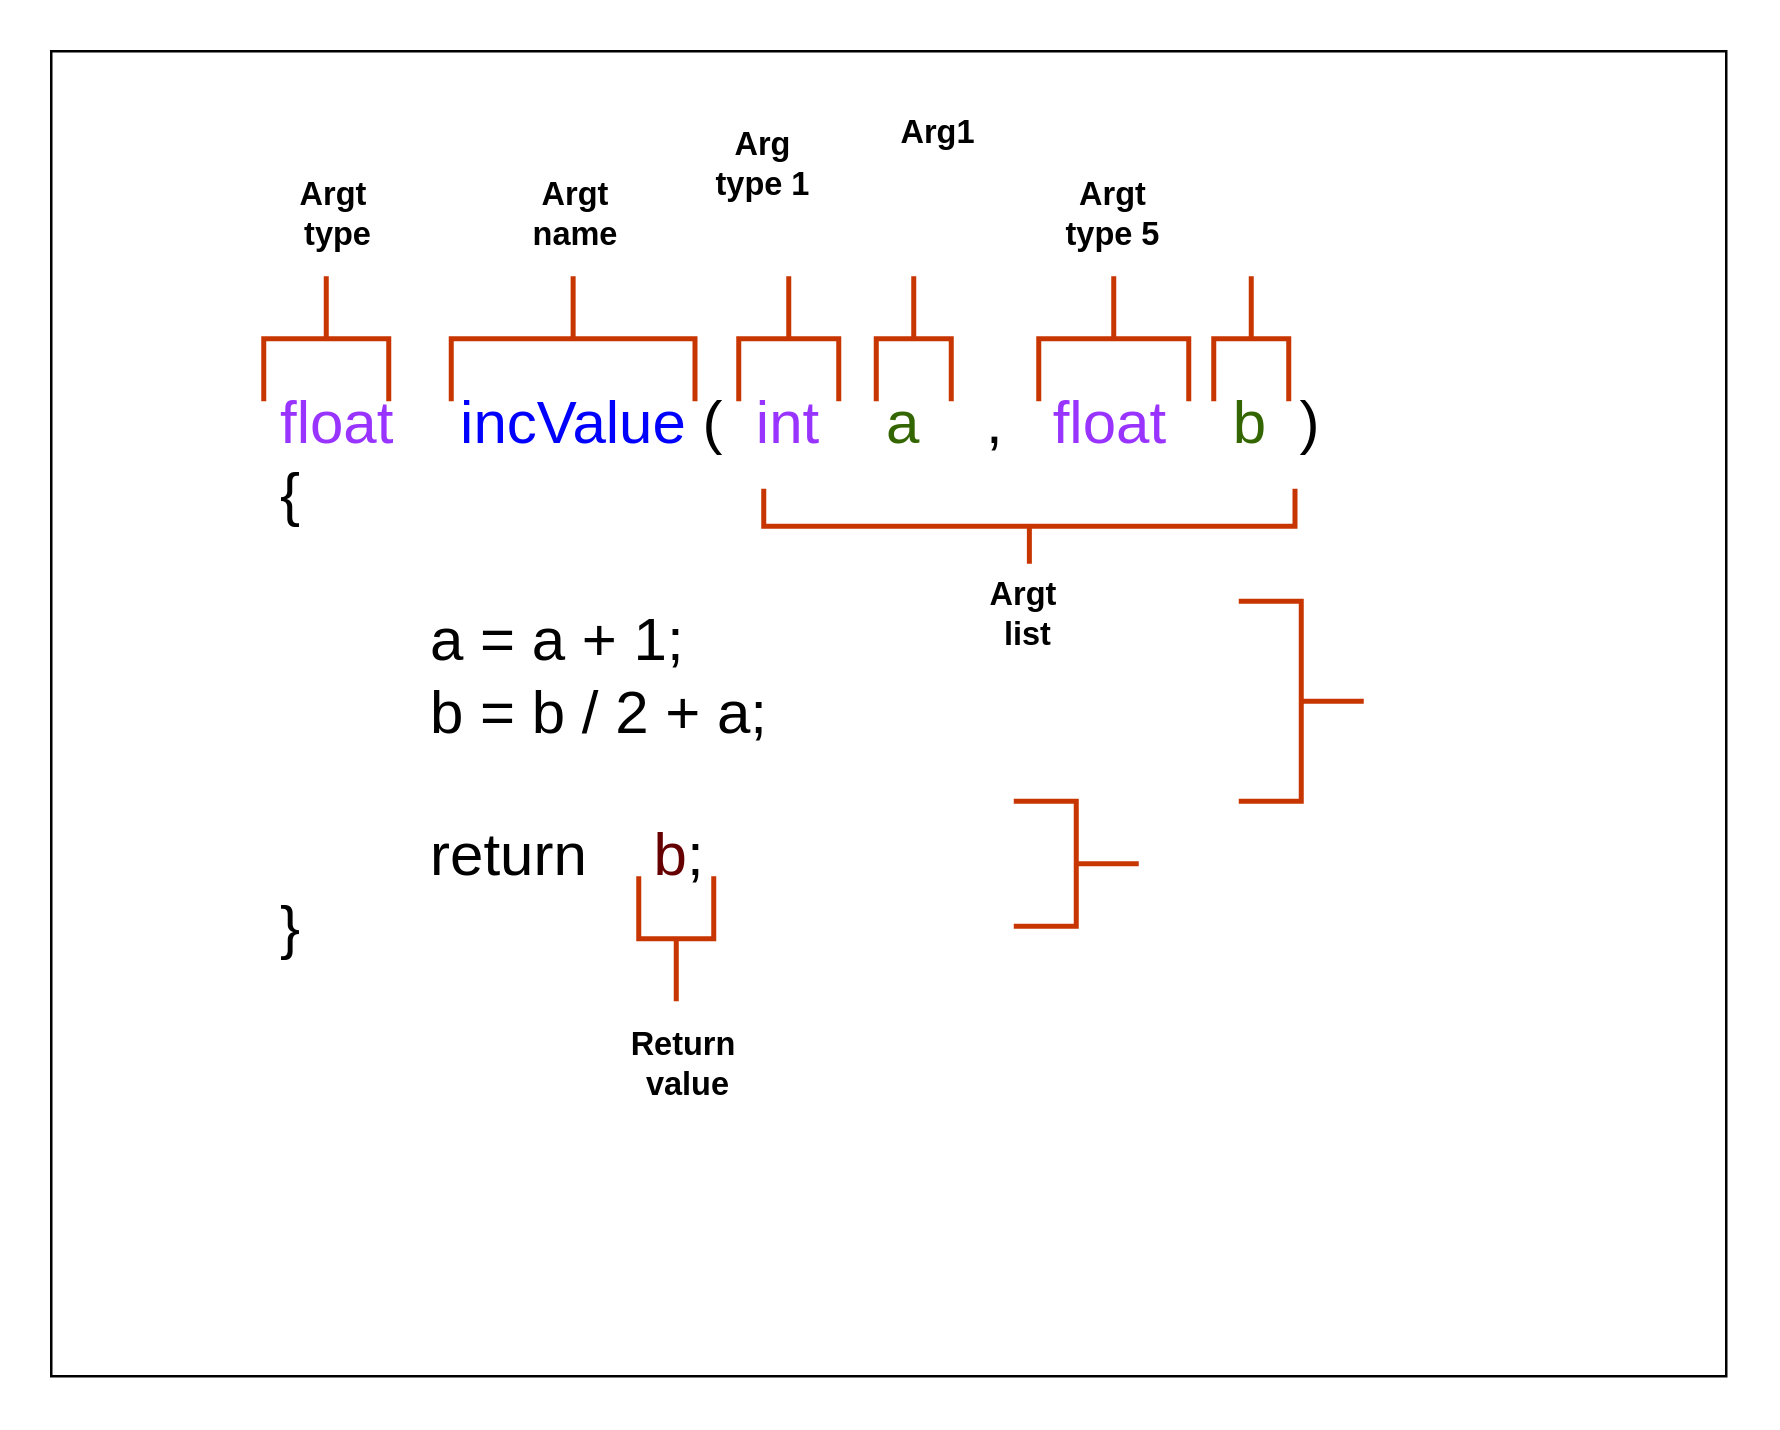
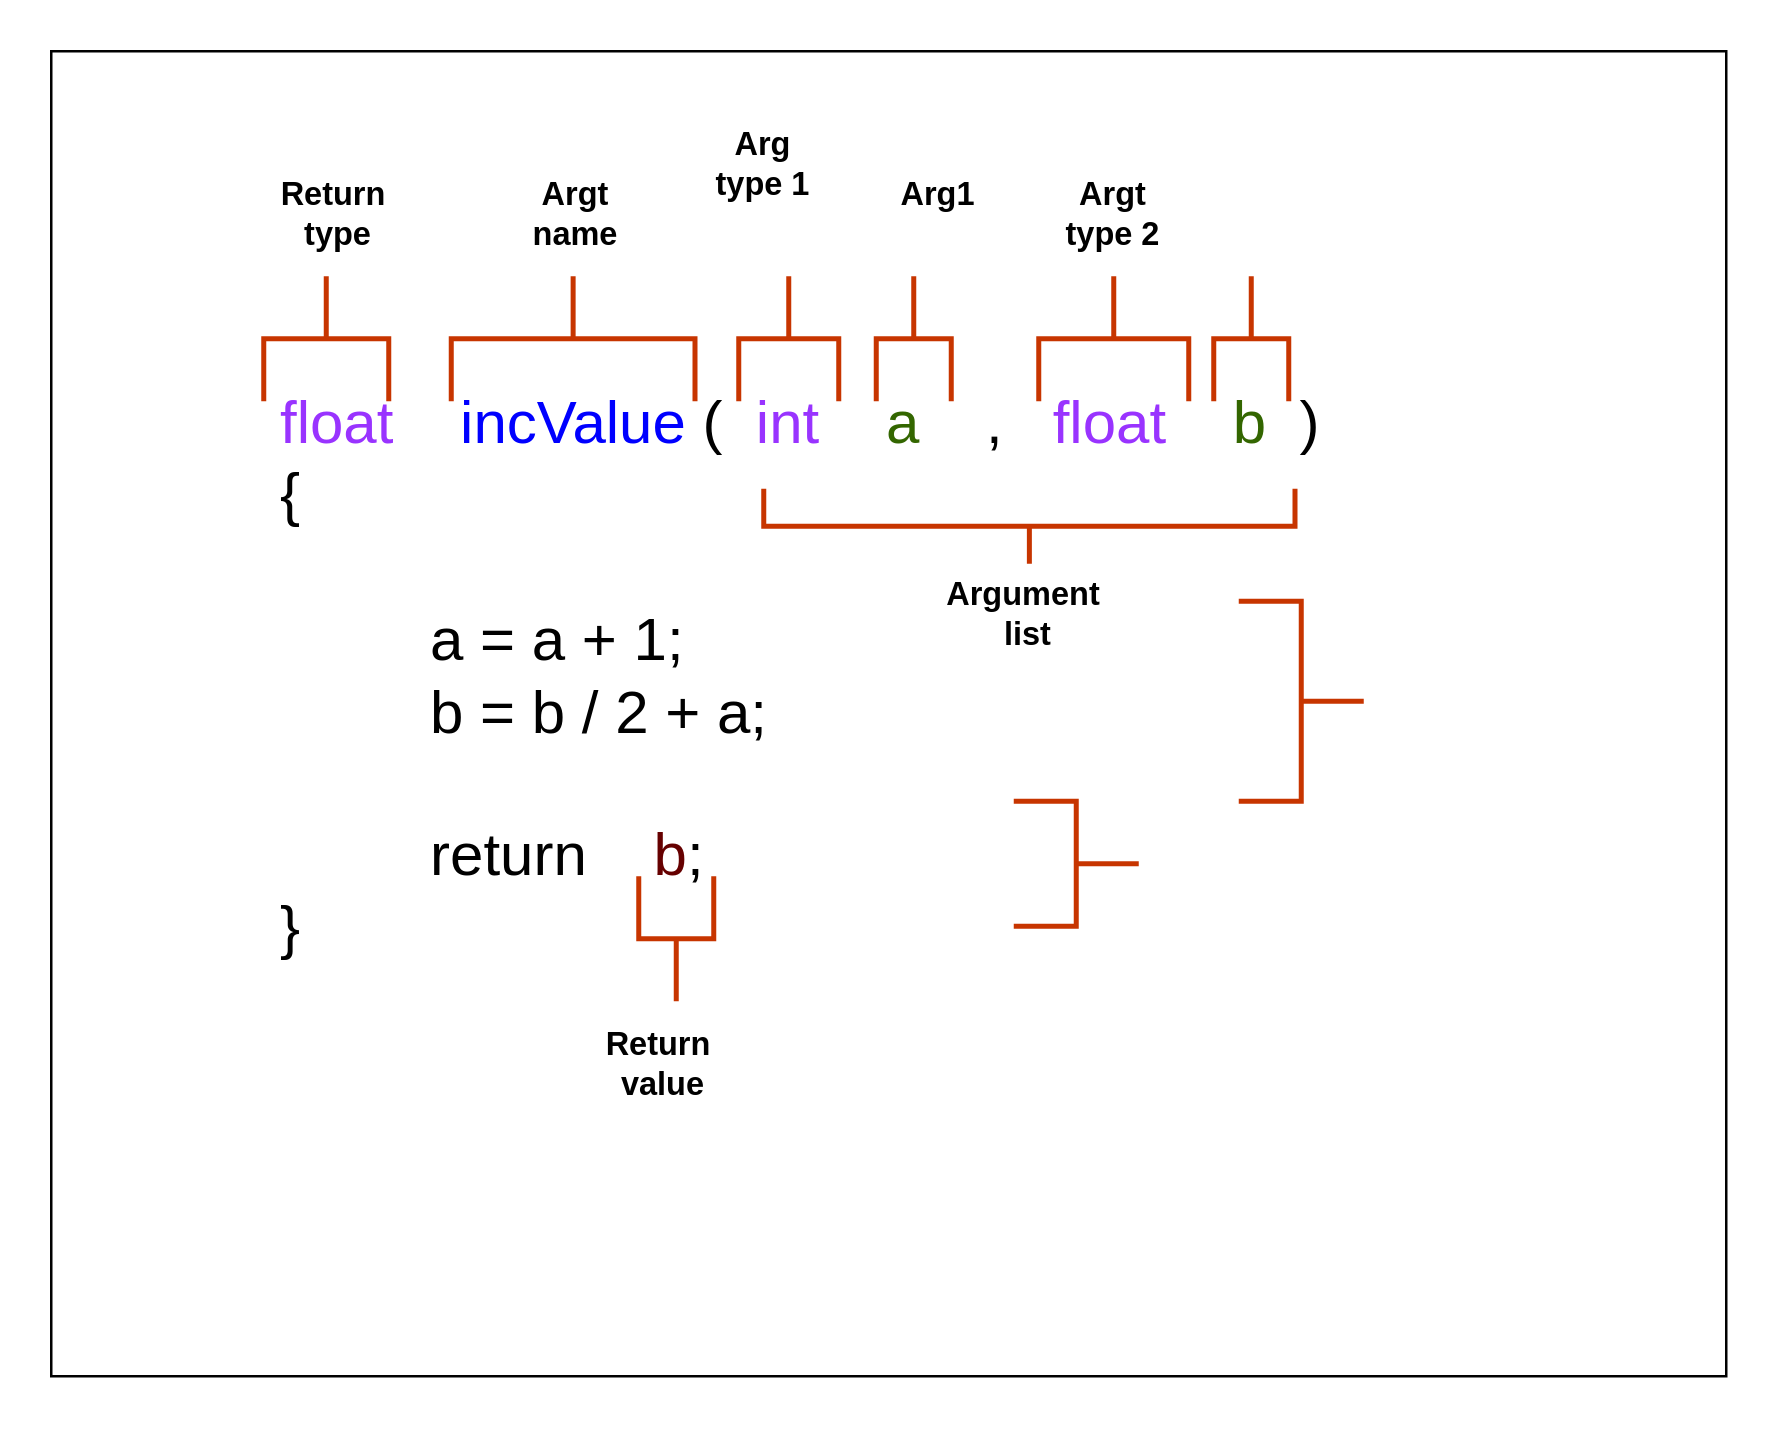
- <mxCell id="15" value="Arg1&lt;div style=&quot;font-size: 13px;&quot;&gt;&lt;br style=&quot;font-size: 13px;&quot;&gt;&lt;/div&gt;" style="text;html=1;align=center;verticalAlign=middle;whiteSpace=wrap;rounded=0;fontSize=13;fontStyle=1" vertex="1" parent="1"><mxGeometry x="345" y="45" width="60" height="30" as="geometry" /></mxCell>
+ <mxCell id="15" value="Arg1&lt;div style=&quot;font-size: 13px;&quot;&gt;&lt;br style=&quot;font-size: 13px;&quot;&gt;&lt;/div&gt;" style="text;html=1;align=center;verticalAlign=middle;whiteSpace=wrap;rounded=0;fontSize=13;fontStyle=1" vertex="1" parent="1"><mxGeometry x="345" y="70" width="60" height="30" as="geometry" /></mxCell>
- <mxCell id="12" value="Argt&amp;nbsp;&lt;div style=&quot;font-size: 13px;&quot;&gt;type&lt;/div&gt;" style="text;html=1;align=center;verticalAlign=middle;whiteSpace=wrap;rounded=0;fontSize=13;fontStyle=1" vertex="1" parent="1"><mxGeometry x="105" y="70" width="60" height="30" as="geometry" /></mxCell>
+ <mxCell id="12" value="Return&amp;nbsp;&lt;div style=&quot;font-size: 13px;&quot;&gt;type&lt;/div&gt;" style="text;html=1;align=center;verticalAlign=middle;whiteSpace=wrap;rounded=0;fontSize=13;fontStyle=1" vertex="1" parent="1"><mxGeometry x="105" y="70" width="60" height="30" as="geometry" /></mxCell>
- <mxCell id="16" value="Argt&lt;div style=&quot;font-size: 13px;&quot;&gt;type 5&lt;/div&gt;" style="text;html=1;align=center;verticalAlign=middle;whiteSpace=wrap;rounded=0;fontSize=13;fontStyle=1" vertex="1" parent="1"><mxGeometry x="415" y="70" width="60" height="30" as="geometry" /></mxCell>
+ <mxCell id="16" value="Argt&lt;div style=&quot;font-size: 13px;&quot;&gt;type 2&lt;/div&gt;" style="text;html=1;align=center;verticalAlign=middle;whiteSpace=wrap;rounded=0;fontSize=13;fontStyle=1" vertex="1" parent="1"><mxGeometry x="415" y="70" width="60" height="30" as="geometry" /></mxCell>
- <mxCell id="19" value="Argt&amp;nbsp;&lt;div style=&quot;font-size: 13px;&quot;&gt;list&lt;/div&gt;" style="text;html=1;align=center;verticalAlign=middle;whiteSpace=wrap;rounded=0;fontSize=13;fontStyle=1" vertex="1" parent="1"><mxGeometry x="381.25" y="230" width="60" height="30" as="geometry" /></mxCell>
+ <mxCell id="19" value="Argument&amp;nbsp;&lt;div style=&quot;font-size: 13px;&quot;&gt;list&lt;/div&gt;" style="text;html=1;align=center;verticalAlign=middle;whiteSpace=wrap;rounded=0;fontSize=13;fontStyle=1" vertex="1" parent="1"><mxGeometry x="381.25" y="230" width="60" height="30" as="geometry" /></mxCell>
- <mxCell id="20" value="Return&amp;nbsp;&lt;div style=&quot;font-size: 13px;&quot;&gt;value&lt;/div&gt;" style="text;html=1;align=center;verticalAlign=middle;whiteSpace=wrap;rounded=0;fontSize=13;fontStyle=1" vertex="1" parent="1"><mxGeometry x="245" y="410" width="60" height="30" as="geometry" /></mxCell>
+ <mxCell id="20" value="Return&amp;nbsp;&lt;div style=&quot;font-size: 13px;&quot;&gt;value&lt;/div&gt;" style="text;html=1;align=center;verticalAlign=middle;whiteSpace=wrap;rounded=0;fontSize=13;fontStyle=1" vertex="1" parent="1"><mxGeometry x="235" y="410" width="60" height="30" as="geometry" /></mxCell>
